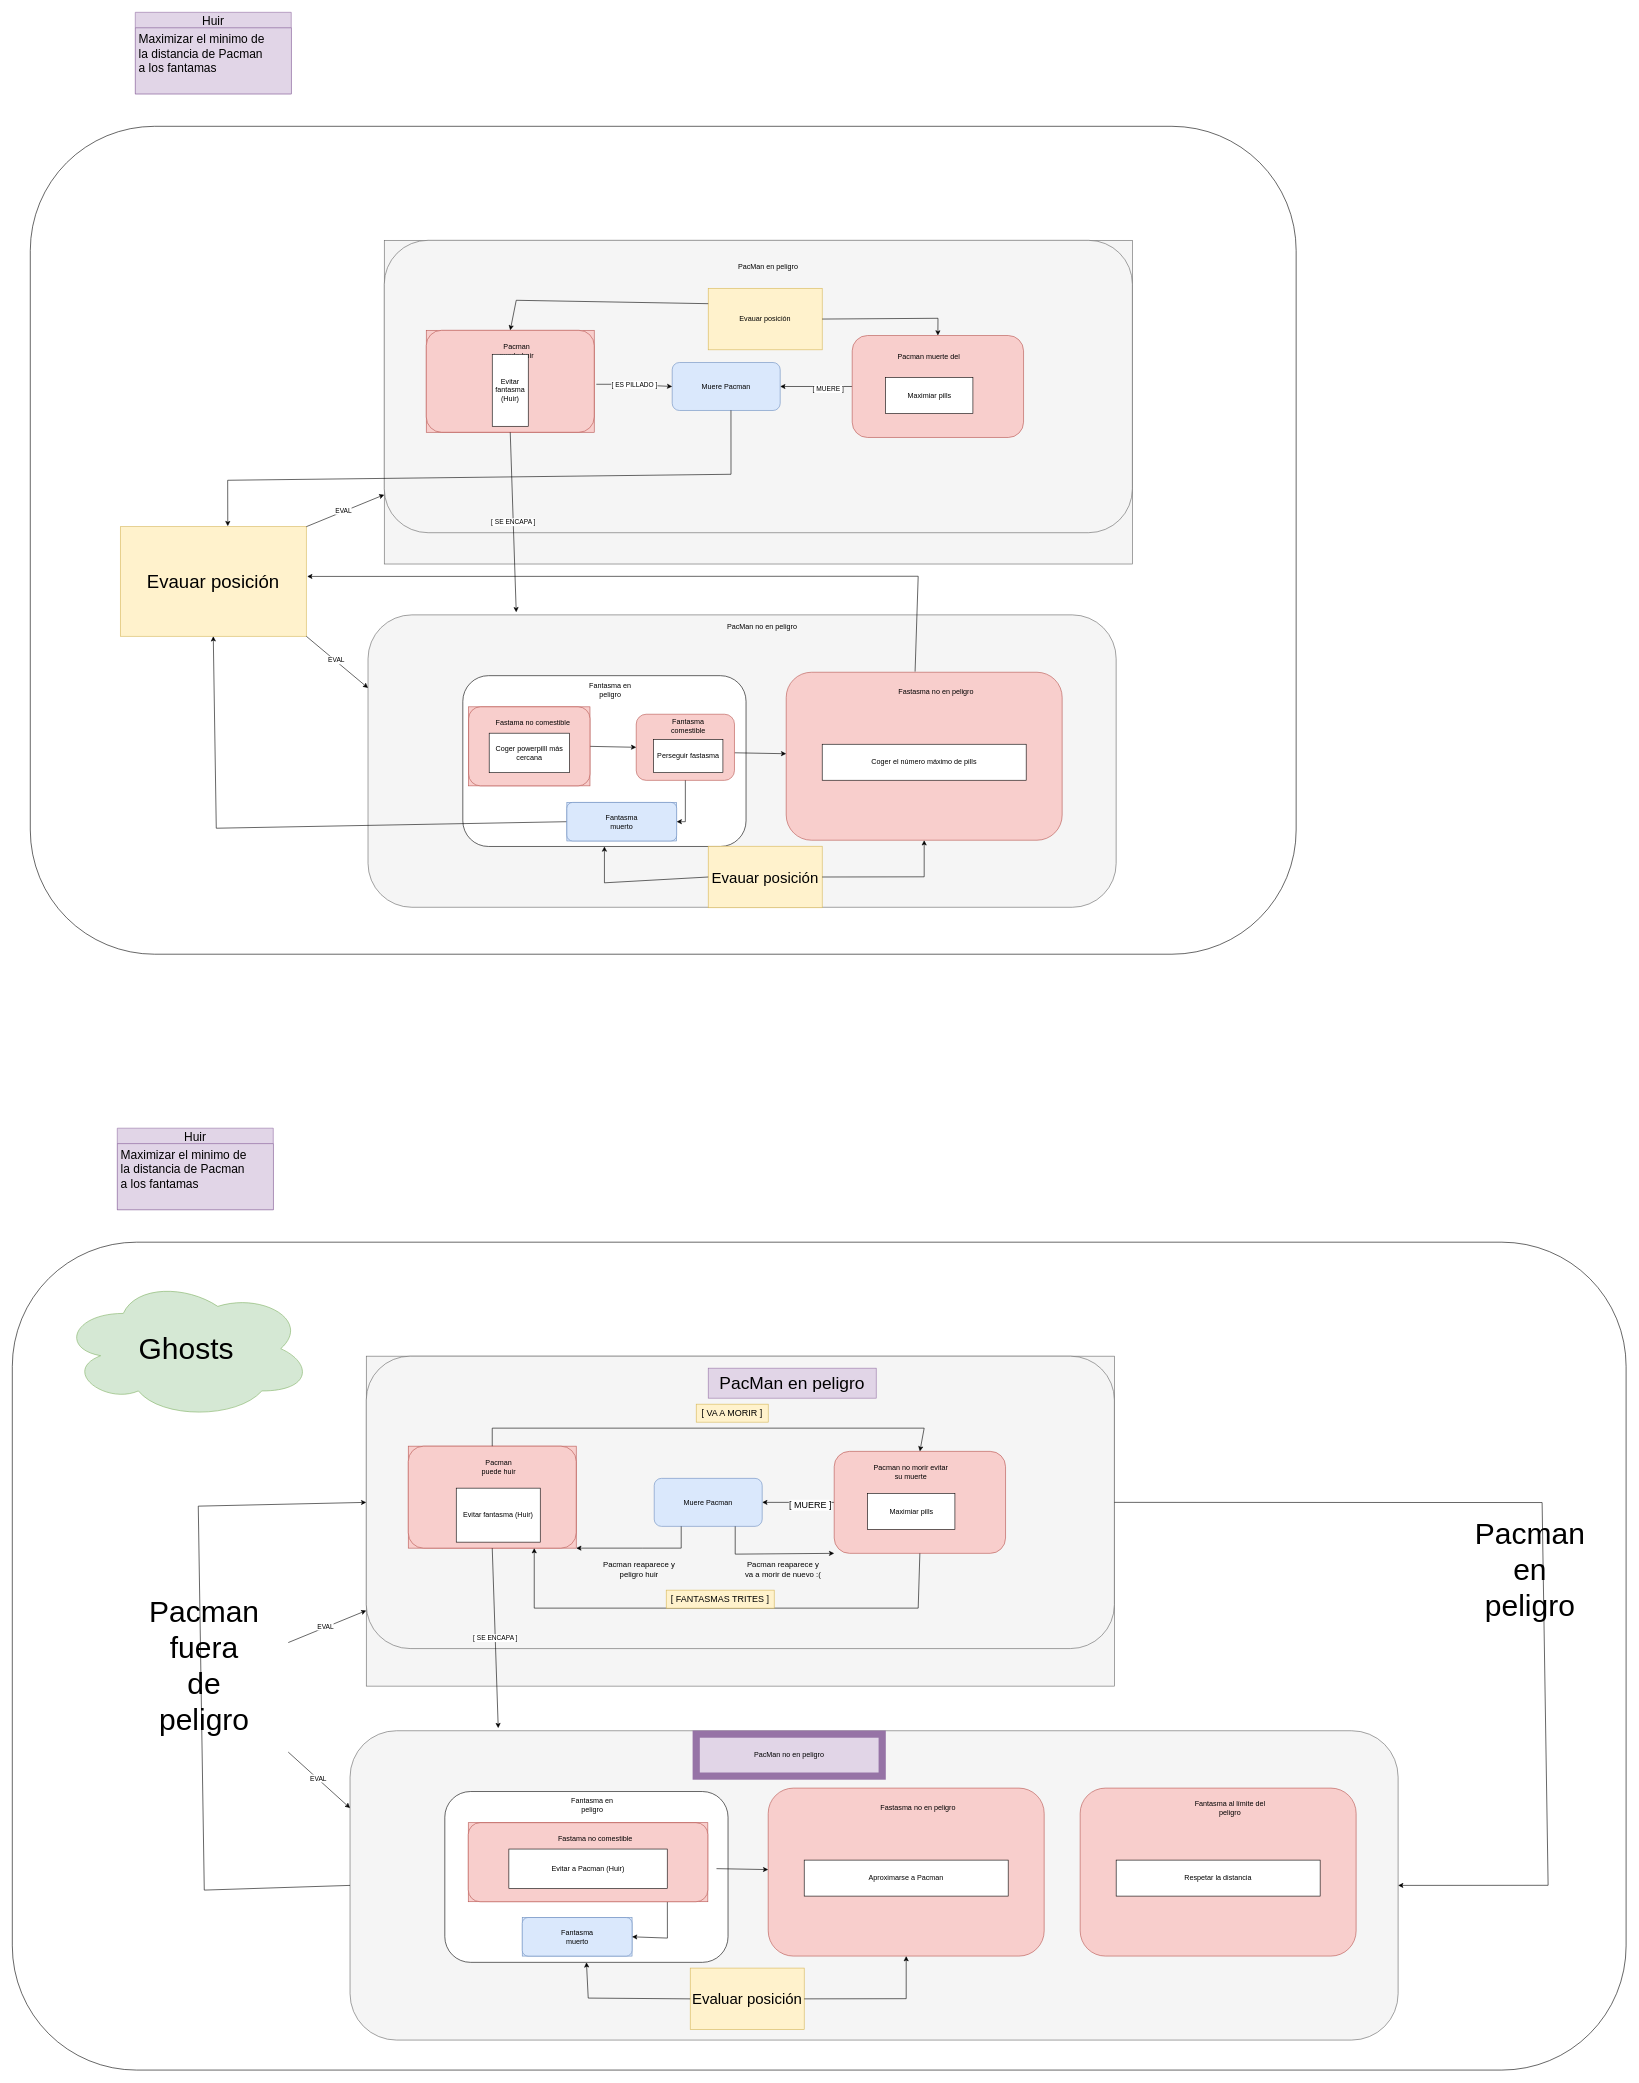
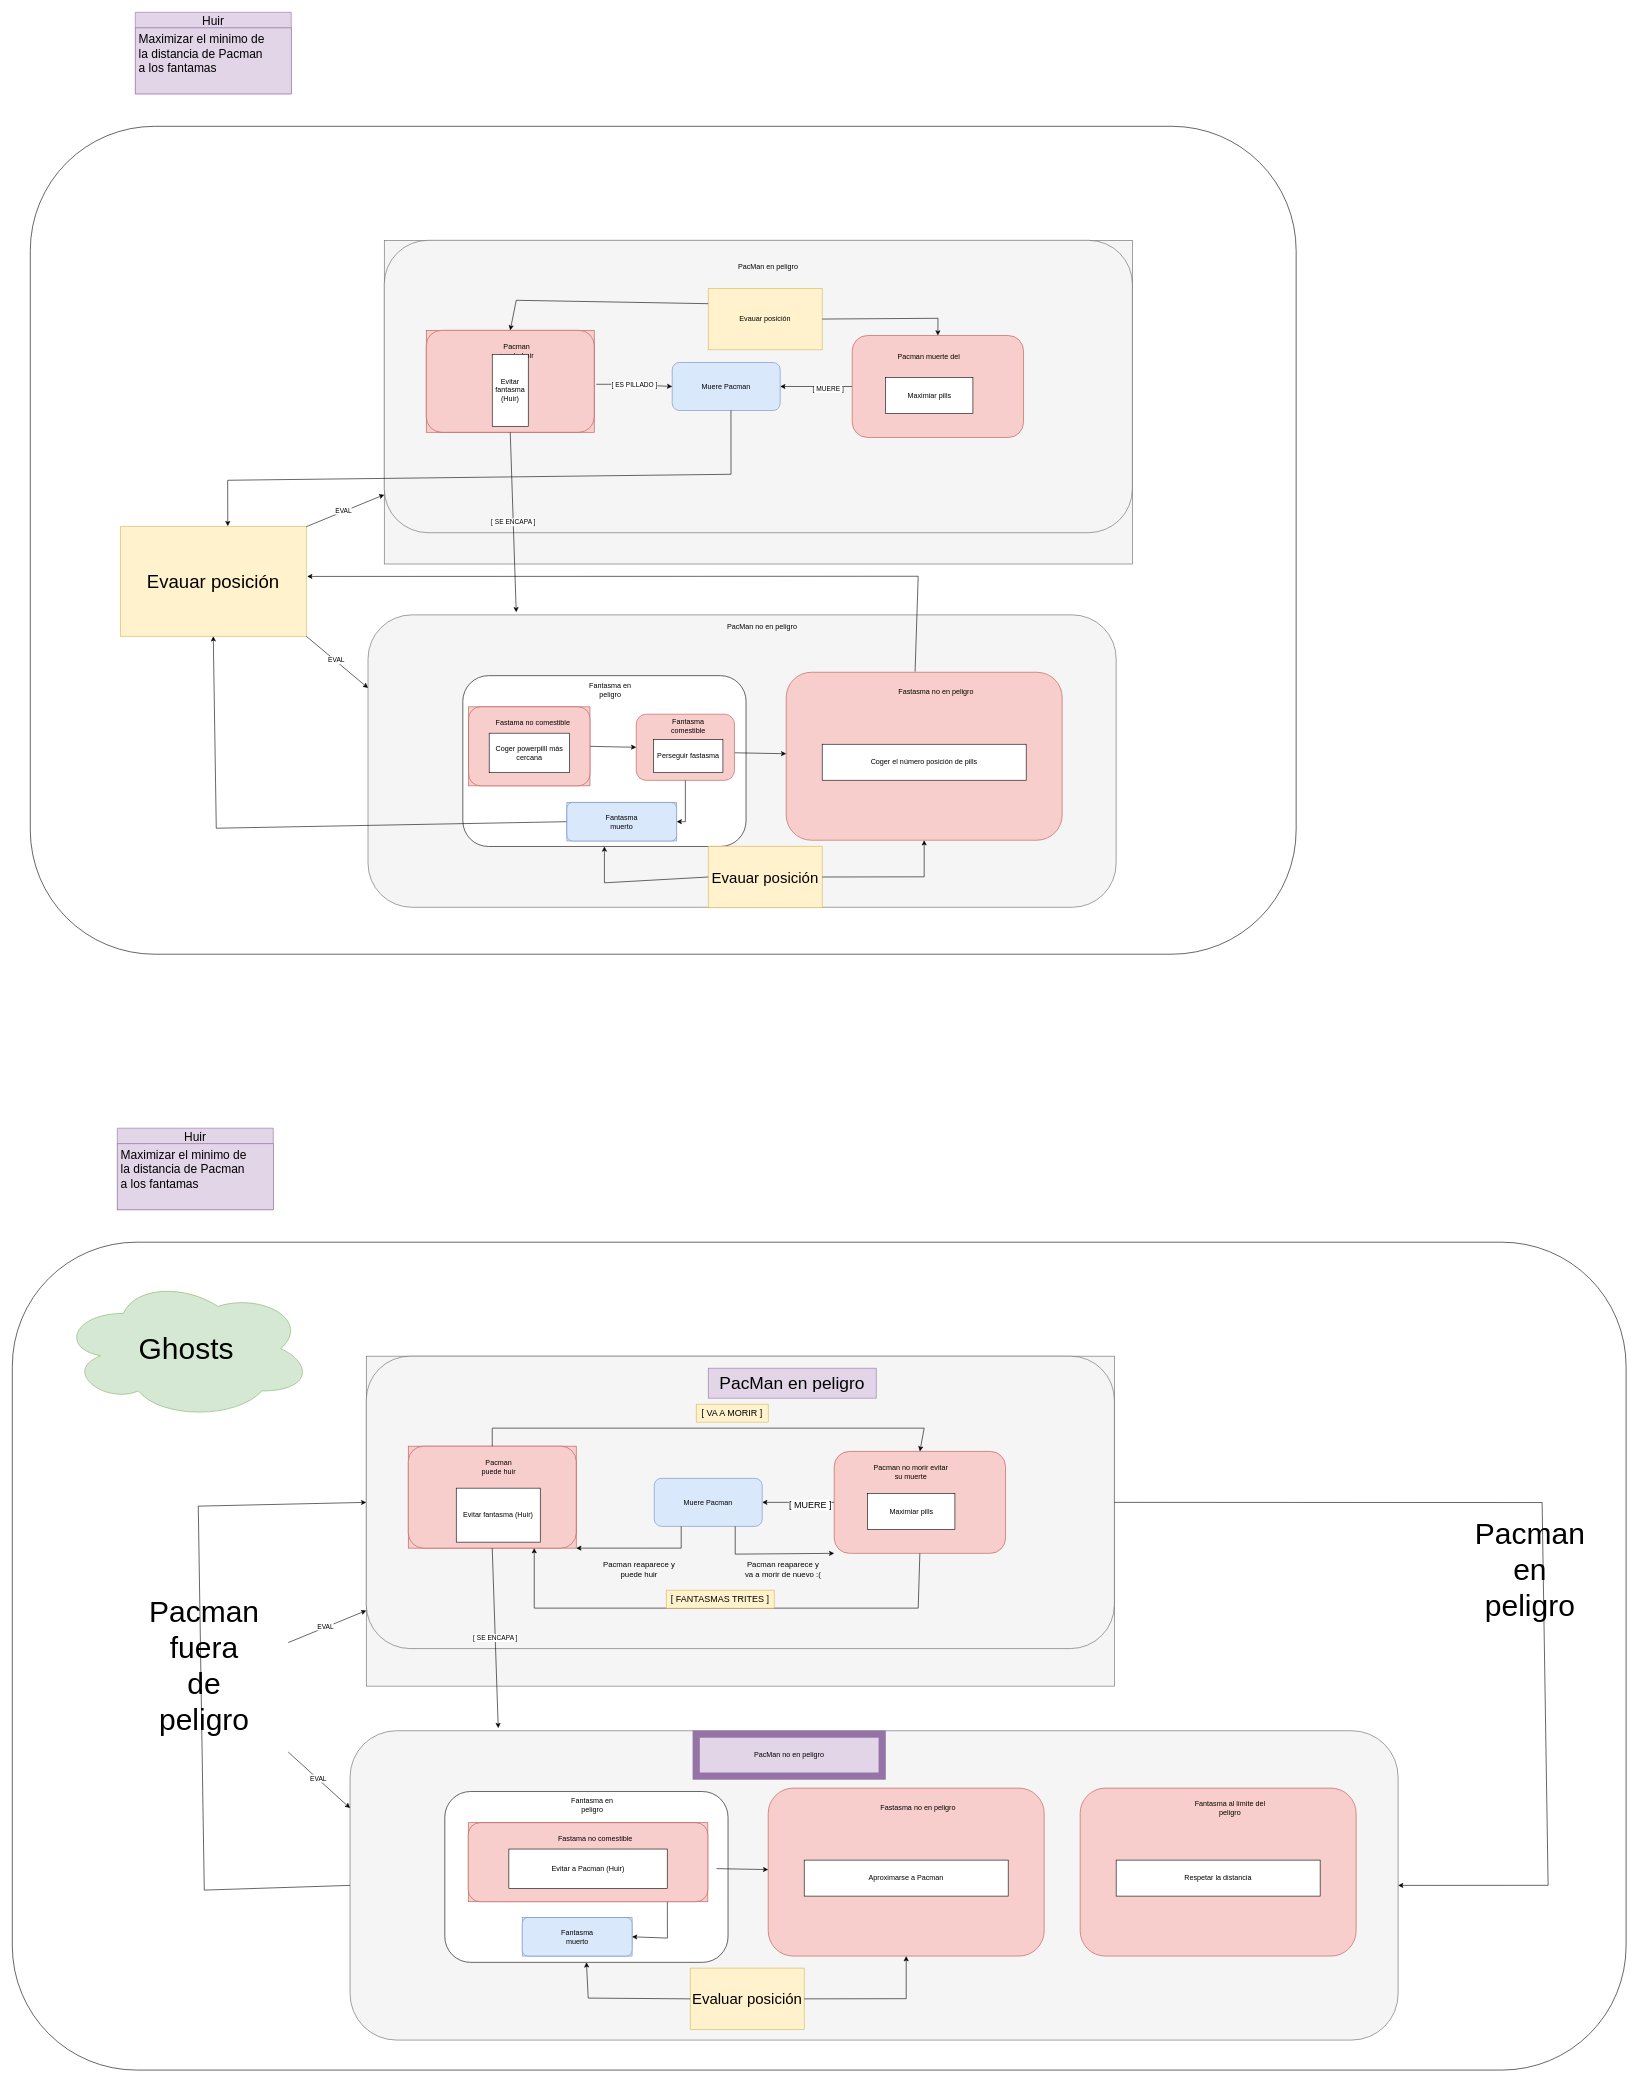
- <mxCell id="28" value="Coger el número máximo de pills" style="rounded=0;whiteSpace=wrap;html=1;" vertex="1" parent="25"><mxGeometry x="60" y="120" width="340" height="60" as="geometry" /></mxCell>
+ <mxCell id="28" value="Coger el número posición de pills" style="rounded=0;whiteSpace=wrap;html=1;" vertex="1" parent="25"><mxGeometry x="60" y="120" width="340" height="60" as="geometry" /></mxCell>
- <mxCell id="74" value="Pacman reaparece y peligro huir" style="text;html=1;strokeColor=none;fillColor=none;align=center;verticalAlign=middle;whiteSpace=wrap;rounded=0;fontSize=13;" vertex="1" parent="57"><mxGeometry x="390" y="330" width="130" height="50" as="geometry" /></mxCell>
+ <mxCell id="74" value="Pacman reaparece y puede huir" style="text;html=1;strokeColor=none;fillColor=none;align=center;verticalAlign=middle;whiteSpace=wrap;rounded=0;fontSize=13;" vertex="1" parent="57"><mxGeometry x="390" y="330" width="130" height="50" as="geometry" /></mxCell>
